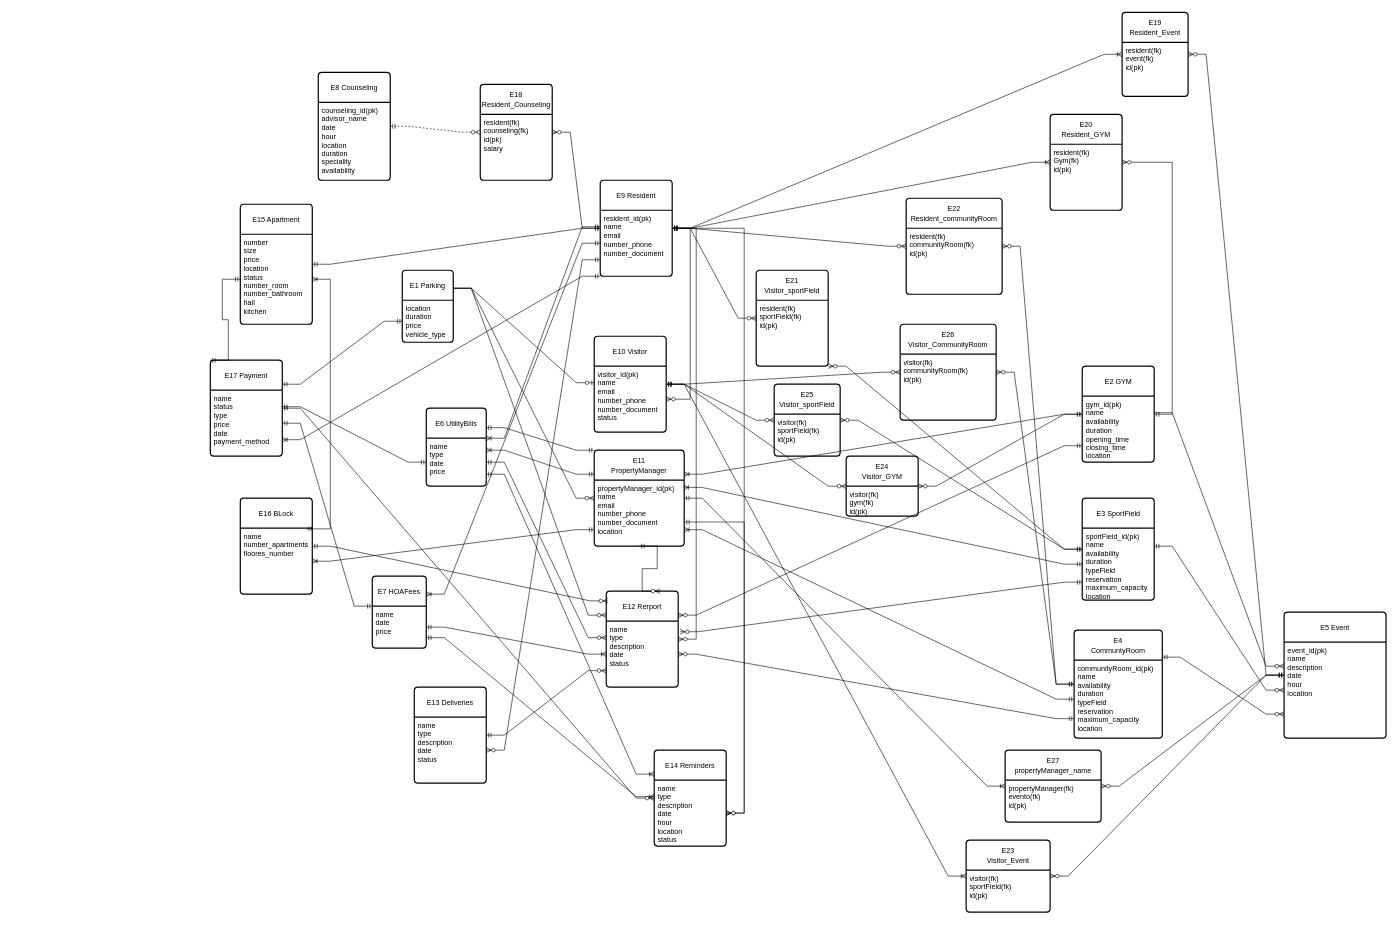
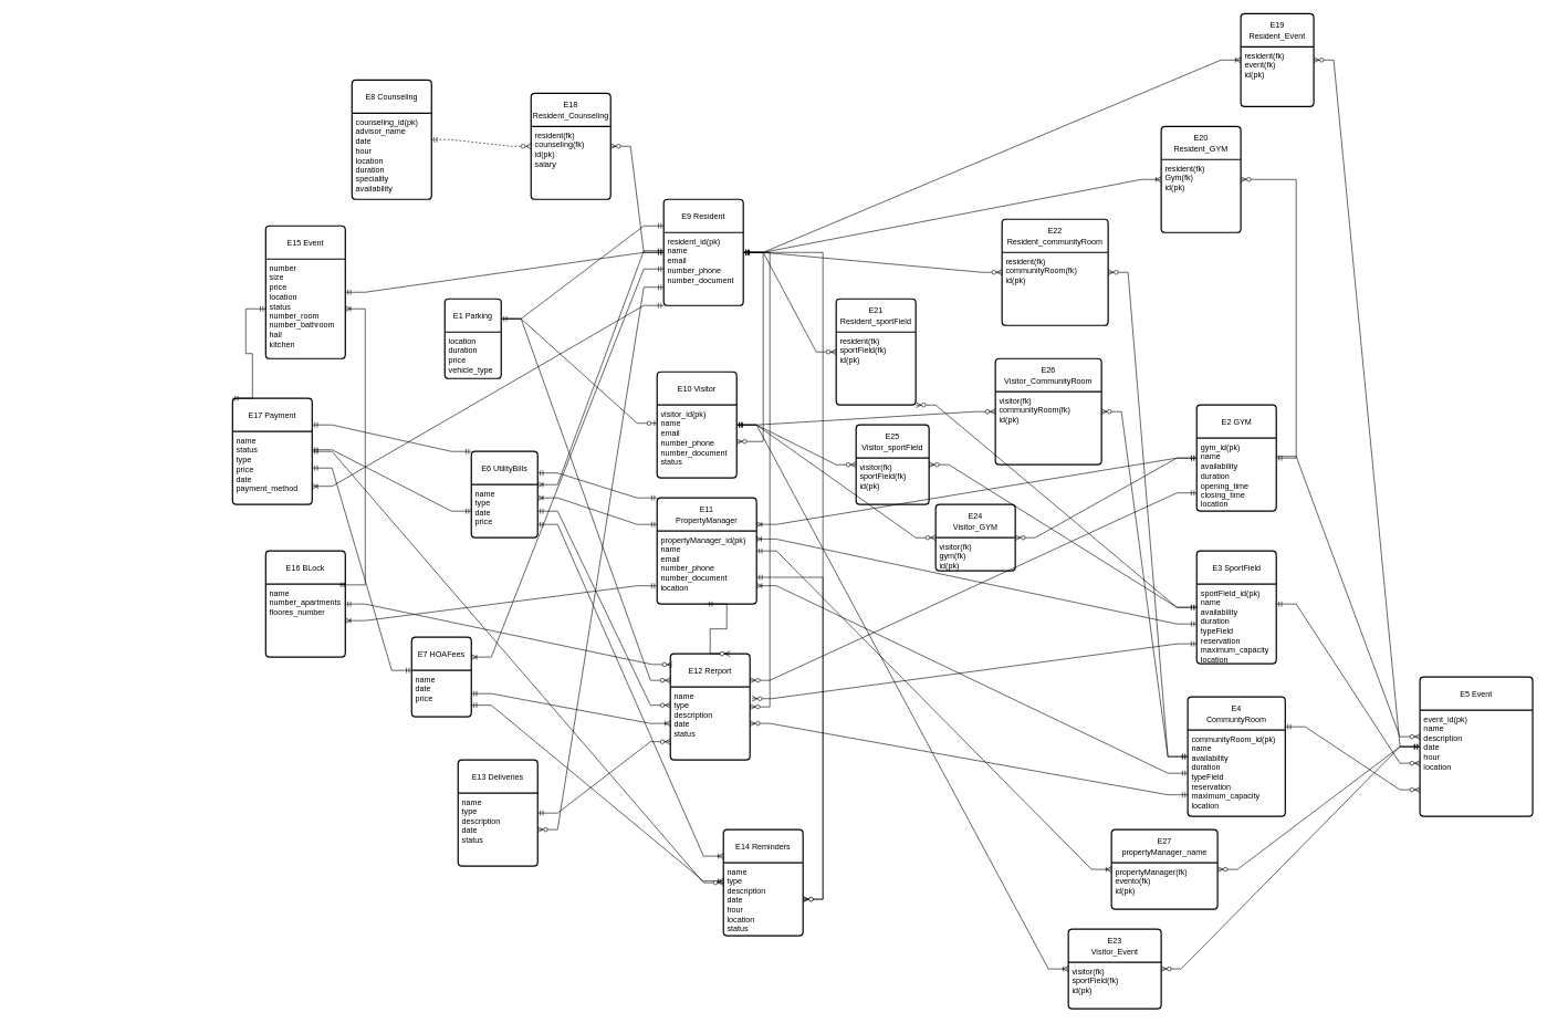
- <mxCell id="26" value="&lt;span style=&quot;font-size: 12px;&quot;&gt;E15 Apartment&lt;/span&gt;" style="swimlane;childLayout=stackLayout;horizontal=1;startSize=50;horizontalStack=0;rounded=1;fontSize=14;fontStyle=0;strokeWidth=2;resizeParent=0;resizeLast=1;shadow=0;dashed=0;align=center;arcSize=4;whiteSpace=wrap;html=1;" vertex="1" parent="1"><mxGeometry x="400" y="340" width="120" height="200" as="geometry" /></mxCell>
+ <mxCell id="26" value="&lt;span style=&quot;font-size: 12px;&quot;&gt;E15 Event&lt;/span&gt;" style="swimlane;childLayout=stackLayout;horizontal=1;startSize=50;horizontalStack=0;rounded=1;fontSize=14;fontStyle=0;strokeWidth=2;resizeParent=0;resizeLast=1;shadow=0;dashed=0;align=center;arcSize=4;whiteSpace=wrap;html=1;" vertex="1" parent="1"><mxGeometry x="400" y="340" width="120" height="200" as="geometry" /></mxCell>
+ <mxCell id="32" value="" style="edgeStyle=entityRelationEdgeStyle;fontSize=12;html=1;endArrow=ERmandOne;startArrow=ERmandOne;rounded=0;entryX=1;entryY=0.25;entryDx=0;entryDy=0;exitX=0;exitY=0.25;exitDx=0;exitDy=0;" edge="1" parent="1" source="14" target="2"><mxGeometry width="100" height="100" relative="1" as="geometry"><mxPoint x="1290" y="810" as="sourcePoint" /><mxPoint x="1390" y="710" as="targetPoint" /></mxGeometry></mxCell>
- <mxCell id="77" value="&lt;span style=&quot;font-size: 12px;&quot;&gt;E21&lt;/span&gt;&lt;div&gt;&lt;span style=&quot;font-size: 12px;&quot;&gt;Visitor_sportField&lt;/span&gt;&lt;div&gt;&lt;/div&gt;&lt;/div&gt;" style="swimlane;childLayout=stackLayout;horizontal=1;startSize=50;horizontalStack=0;rounded=1;fontSize=14;fontStyle=0;strokeWidth=2;resizeParent=0;resizeLast=1;shadow=0;dashed=0;align=center;arcSize=4;whiteSpace=wrap;html=1;" vertex="1" parent="1"><mxGeometry x="1260" y="450" width="120" height="160" as="geometry" /></mxCell>
+ <mxCell id="77" value="&lt;span style=&quot;font-size: 12px;&quot;&gt;E21&lt;/span&gt;&lt;div&gt;&lt;span style=&quot;font-size: 12px;&quot;&gt;Resident_sportField&lt;/span&gt;&lt;div&gt;&lt;/div&gt;&lt;/div&gt;" style="swimlane;childLayout=stackLayout;horizontal=1;startSize=50;horizontalStack=0;rounded=1;fontSize=14;fontStyle=0;strokeWidth=2;resizeParent=0;resizeLast=1;shadow=0;dashed=0;align=center;arcSize=4;whiteSpace=wrap;html=1;" vertex="1" parent="1"><mxGeometry x="1260" y="450" width="120" height="160" as="geometry" /></mxCell>
- <mxCell id="93" value="" style="edgeStyle=entityRelationEdgeStyle;fontSize=12;html=1;endArrow=ERmandOne;startArrow=ERmandOne;rounded=0;exitX=1;exitY=0.25;exitDx=0;exitDy=0;" edge="1" parent="1" source="30" target="3"><mxGeometry width="100" height="100" relative="1" as="geometry"><mxPoint x="490" y="660" as="sourcePoint" /><mxPoint x="990" y="750" as="targetPoint" /></mxGeometry></mxCell>
+ <mxCell id="93" value="" style="edgeStyle=entityRelationEdgeStyle;fontSize=12;html=1;endArrow=ERmandOne;startArrow=ERmandOne;rounded=0;entryX=0;entryY=0;entryDx=0;entryDy=0;exitX=1;exitY=0.25;exitDx=0;exitDy=0;" edge="1" parent="1" source="30" target="94"><mxGeometry width="100" height="100" relative="1" as="geometry"><mxPoint x="490" y="660" as="sourcePoint" /><mxPoint x="990" y="750" as="targetPoint" /></mxGeometry></mxCell>
- <mxCell id="34" value="" style="edgeStyle=entityRelationEdgeStyle;fontSize=12;html=1;endArrow=ERzeroToMany;endFill=1;rounded=0;entryX=0;entryY=0.5;entryDx=0;entryDy=0;exitX=1;exitY=0.25;exitDx=0;exitDy=0;" edge="1" parent="1" source="2" target="18"><mxGeometry width="100" height="100" relative="1" as="geometry"><mxPoint x="1350" y="810" as="sourcePoint" /><mxPoint x="1450" y="710" as="targetPoint" /></mxGeometry></mxCell>
